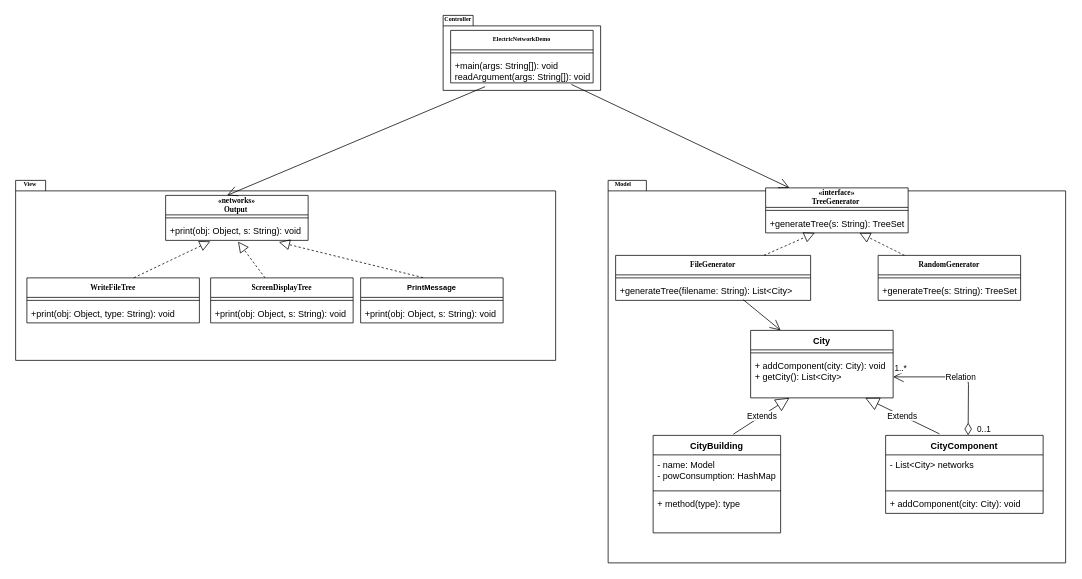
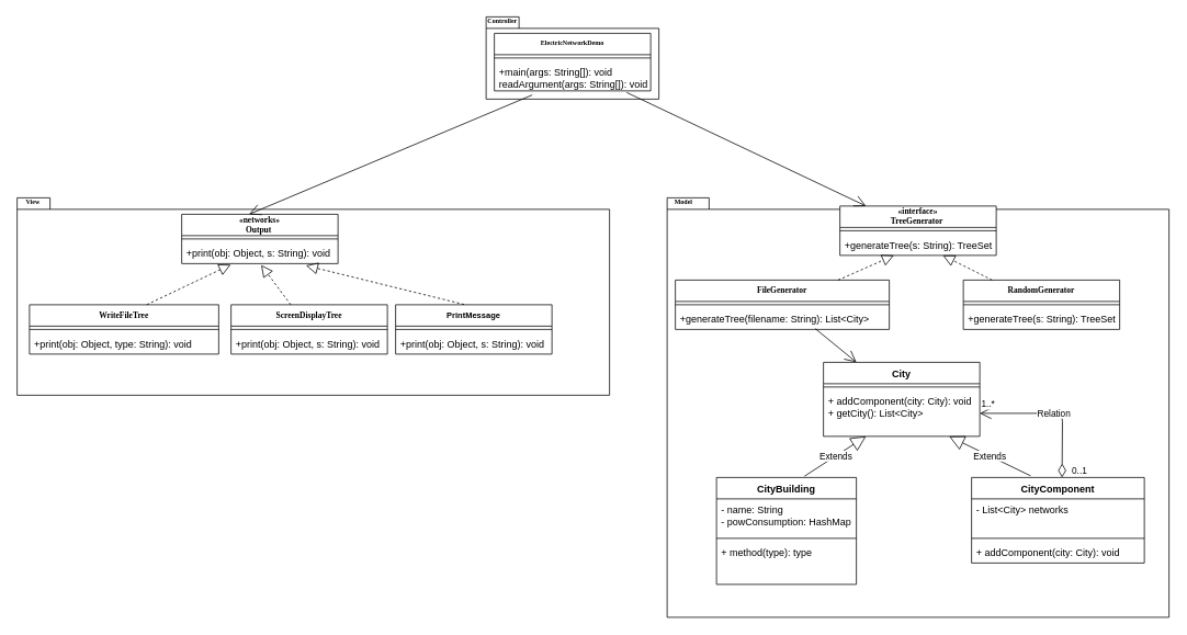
- <mxCell id="50" value="- name: Model&#10;- powConsumption: HashMap" style="text;strokeColor=none;fillColor=none;align=left;verticalAlign=top;spacingLeft=4;spacingRight=4;overflow=hidden;rotatable=0;points=[[0,0.5],[1,0.5]];portConstraint=eastwest;" parent="49" vertex="1"><mxGeometry y="26" width="170" height="44" as="geometry" /></mxCell>
+ <mxCell id="50" value="- name: String&#10;- powConsumption: HashMap" style="text;strokeColor=none;fillColor=none;align=left;verticalAlign=top;spacingLeft=4;spacingRight=4;overflow=hidden;rotatable=0;points=[[0,0.5],[1,0.5]];portConstraint=eastwest;" parent="49" vertex="1"><mxGeometry y="26" width="170" height="44" as="geometry" /></mxCell>
